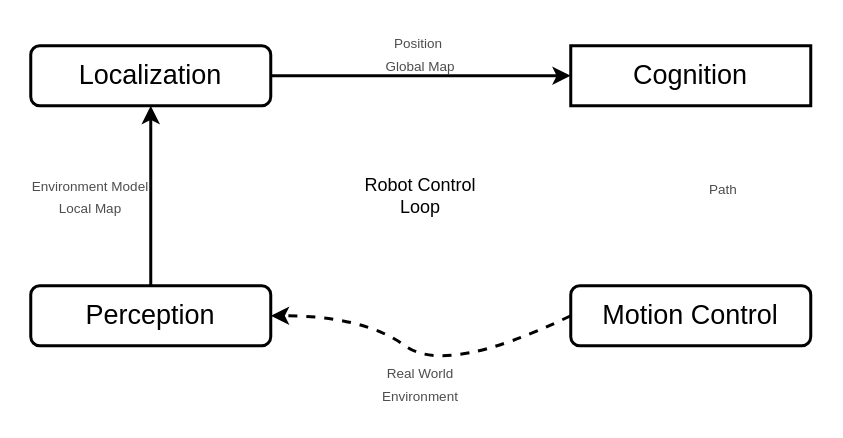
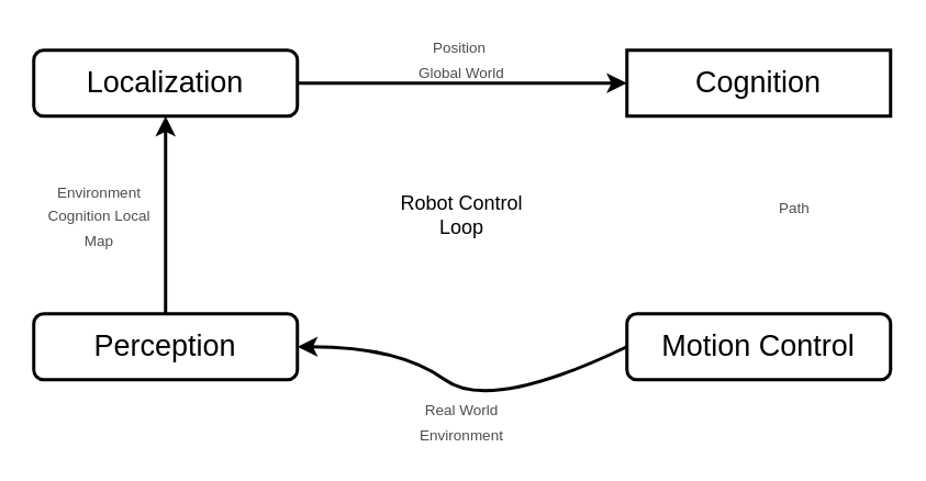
- <mxCell id="13" value="&lt;font color=&quot;#4d4d4d&quot; style=&quot;font-size: 9px;&quot;&gt;Position&amp;nbsp;&lt;/font&gt;&lt;div&gt;&lt;font color=&quot;#4d4d4d&quot; style=&quot;font-size: 9px;&quot;&gt;Global Map&lt;/font&gt;&lt;/div&gt;" style="text;html=1;align=center;verticalAlign=middle;whiteSpace=wrap;rounded=0;strokeWidth=1;" vertex="1" parent="1"><mxGeometry x="230" y="20" width="100" height="30" as="geometry" /></mxCell>
+ <mxCell id="13" value="&lt;font color=&quot;#4d4d4d&quot; style=&quot;font-size: 9px;&quot;&gt;Position&amp;nbsp;&lt;/font&gt;&lt;div&gt;&lt;font color=&quot;#4d4d4d&quot; style=&quot;font-size: 9px;&quot;&gt;Global World&lt;/font&gt;&lt;/div&gt;" style="text;html=1;align=center;verticalAlign=middle;whiteSpace=wrap;rounded=0;strokeWidth=1;" vertex="1" parent="1"><mxGeometry x="230" y="20" width="100" height="30" as="geometry" /></mxCell>
- <mxCell id="10" value="&lt;font color=&quot;#4d4d4d&quot; style=&quot;font-size: 9px;&quot;&gt;Environment Model Local Map&lt;/font&gt;" style="text;html=1;align=center;verticalAlign=middle;whiteSpace=wrap;rounded=0;strokeWidth=1;" vertex="1" parent="1"><mxGeometry x="20" y="115" width="80" height="30" as="geometry" /></mxCell>
+ <mxCell id="10" value="&lt;font color=&quot;#4d4d4d&quot; style=&quot;font-size: 9px;&quot;&gt;Environment Cognition Local Map&lt;/font&gt;" style="text;html=1;align=center;verticalAlign=middle;whiteSpace=wrap;rounded=0;strokeWidth=1;" vertex="1" parent="1"><mxGeometry x="20" y="115" width="80" height="30" as="geometry" /></mxCell>
- <mxCell id="11" value="" style="curved=1;endArrow=classic;html=1;rounded=0;entryX=1;entryY=0.5;entryDx=0;entryDy=0;exitX=0;exitY=0.5;exitDx=0;exitDy=0;strokeWidth=2;dashed=1;" edge="1" parent="1" source="4" target="5"><mxGeometry width="50" height="50" relative="1" as="geometry"><mxPoint x="247" y="250" as="sourcePoint" /><mxPoint x="297" y="200" as="targetPoint" /><Array as="points"><mxPoint x="297" y="250" /><mxPoint x="242" y="210" /></Array></mxGeometry></mxCell>
+ <mxCell id="11" value="" style="curved=1;endArrow=classic;html=1;rounded=0;entryX=1;entryY=0.5;entryDx=0;entryDy=0;exitX=0;exitY=0.5;exitDx=0;exitDy=0;strokeWidth=2;dashed=0;" edge="1" parent="1" source="4" target="5"><mxGeometry width="50" height="50" relative="1" as="geometry"><mxPoint x="247" y="250" as="sourcePoint" /><mxPoint x="297" y="200" as="targetPoint" /><Array as="points"><mxPoint x="297" y="250" /><mxPoint x="242" y="210" /></Array></mxGeometry></mxCell>
